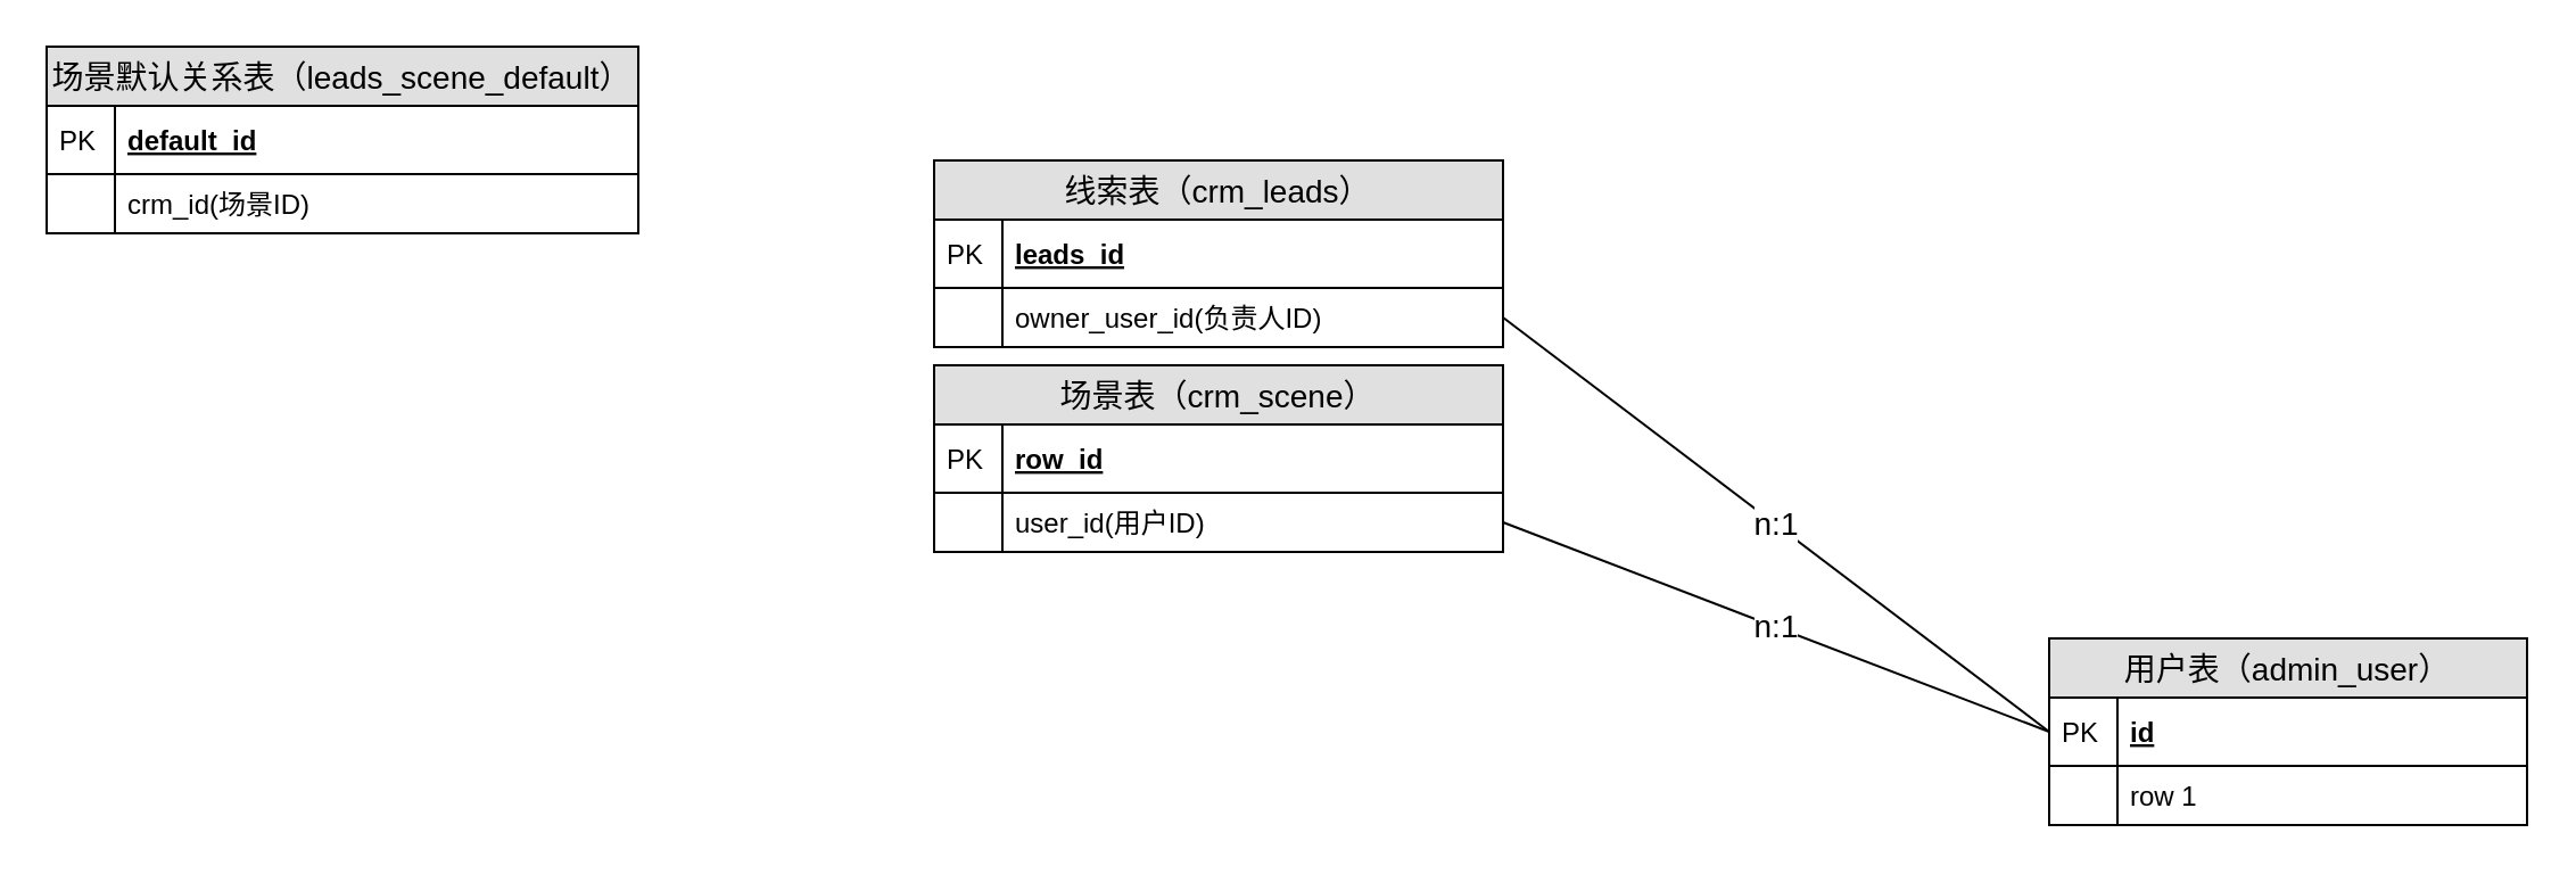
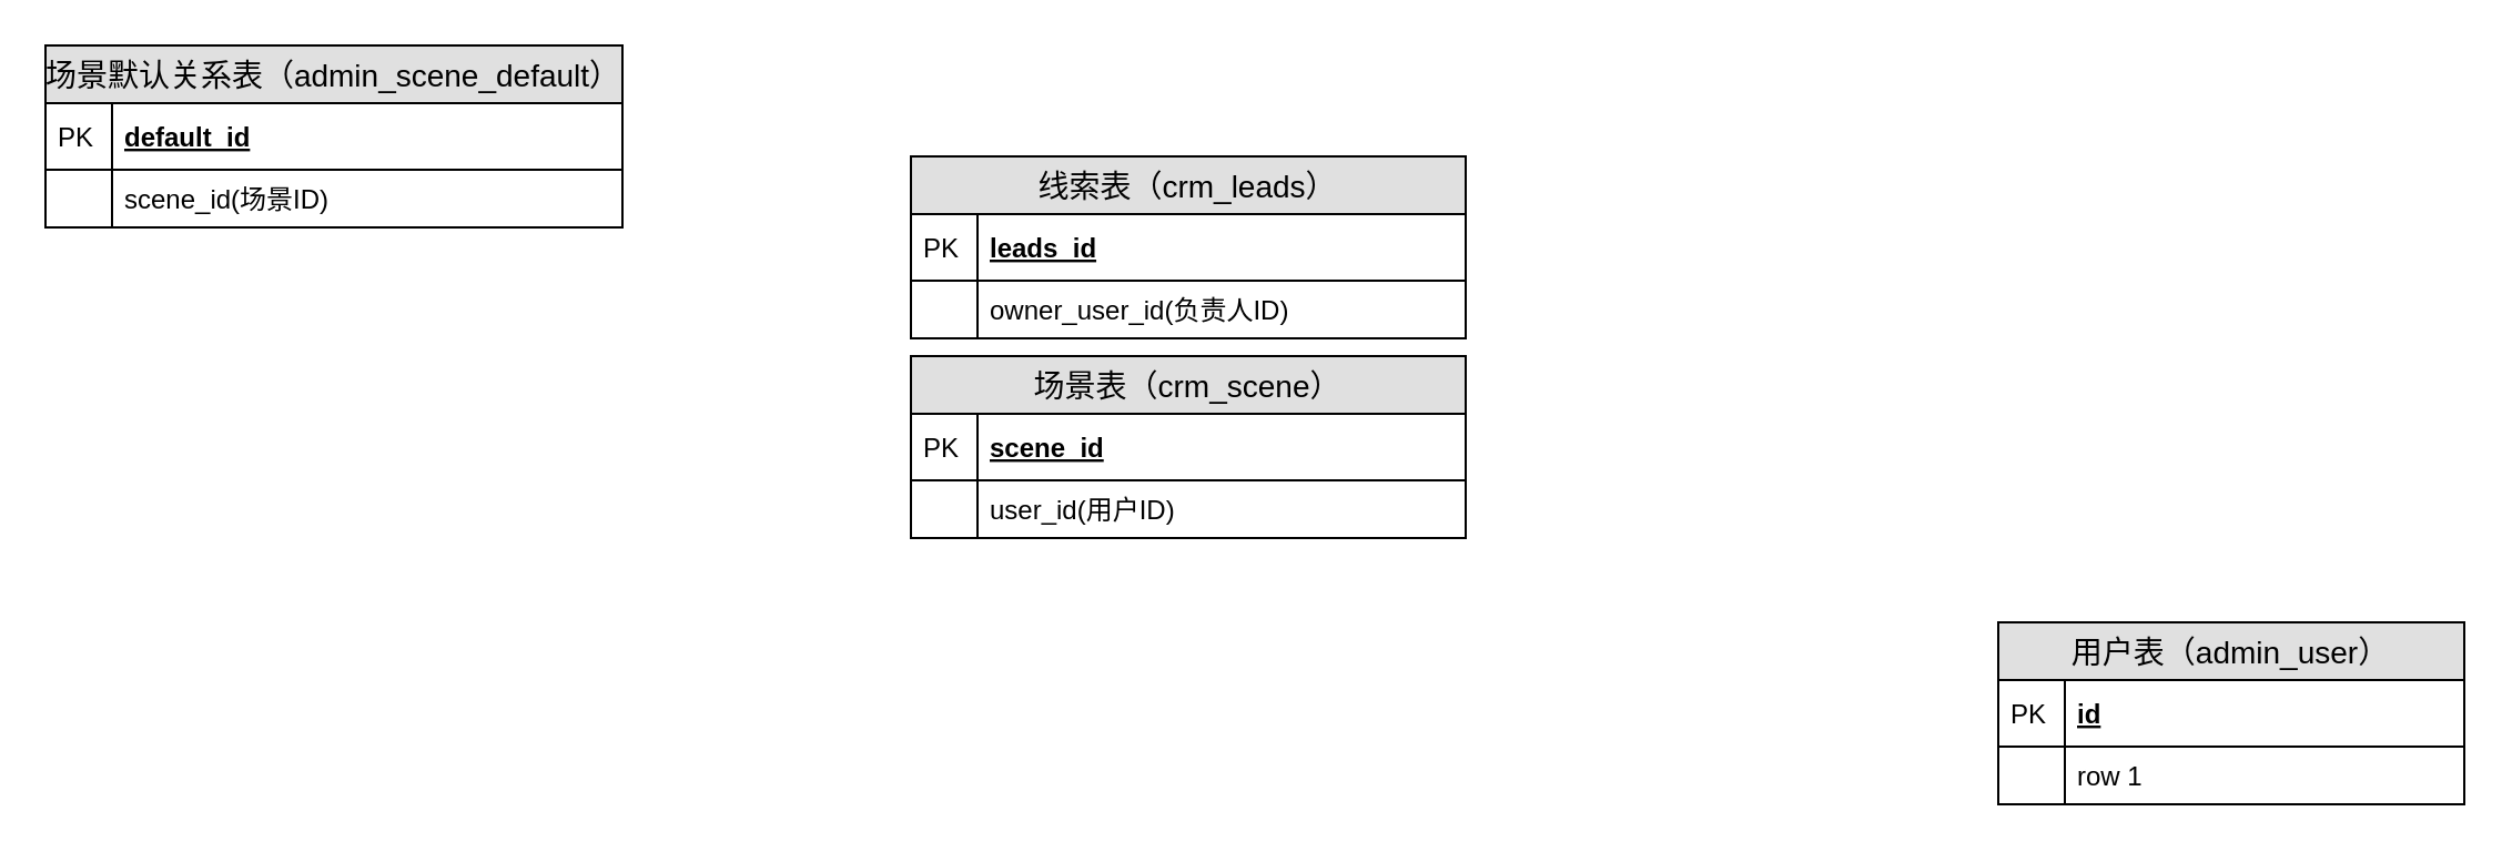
- <mxCell id="19" value="场景默认关系表（leads_scene_default）" style="swimlane;fontStyle=0;childLayout=stackLayout;horizontal=1;startSize=26;fillColor=#e0e0e0;horizontalStack=0;resizeParent=1;resizeParentMax=0;resizeLast=0;collapsible=1;marginBottom=0;swimlaneFillColor=#ffffff;align=center;fontSize=14;" parent="1" vertex="1"><mxGeometry x="20" y="20" width="260" height="82" as="geometry"><mxRectangle x="310" y="110" width="290" height="26" as="alternateBounds" /></mxGeometry></mxCell>
+ <mxCell id="19" value="场景默认关系表（admin_scene_default）" style="swimlane;fontStyle=0;childLayout=stackLayout;horizontal=1;startSize=26;fillColor=#e0e0e0;horizontalStack=0;resizeParent=1;resizeParentMax=0;resizeLast=0;collapsible=1;marginBottom=0;swimlaneFillColor=#ffffff;align=center;fontSize=14;" parent="1" vertex="1"><mxGeometry x="20" y="20" width="260" height="82" as="geometry"><mxRectangle x="310" y="110" width="290" height="26" as="alternateBounds" /></mxGeometry></mxCell>
- <mxCell id="22" value="crm_id(场景ID)" style="shape=partialRectangle;top=0;left=0;right=0;bottom=0;align=left;verticalAlign=top;fillColor=none;spacingLeft=34;spacingRight=4;overflow=hidden;rotatable=0;points=[[0,0.5],[1,0.5]];portConstraint=eastwest;dropTarget=0;fontSize=12;" parent="19" vertex="1"><mxGeometry y="56" width="260" height="26" as="geometry" /></mxCell>
+ <mxCell id="22" value="scene_id(场景ID)" style="shape=partialRectangle;top=0;left=0;right=0;bottom=0;align=left;verticalAlign=top;fillColor=none;spacingLeft=34;spacingRight=4;overflow=hidden;rotatable=0;points=[[0,0.5],[1,0.5]];portConstraint=eastwest;dropTarget=0;fontSize=12;" parent="19" vertex="1"><mxGeometry y="56" width="260" height="26" as="geometry" /></mxCell>
- <mxCell id="10" value="row_id" style="shape=partialRectangle;top=0;left=0;right=0;bottom=1;align=left;verticalAlign=middle;fillColor=none;spacingLeft=34;spacingRight=4;overflow=hidden;rotatable=0;points=[[0,0.5],[1,0.5]];portConstraint=eastwest;dropTarget=0;fontStyle=5;fontSize=12;" parent="9" vertex="1"><mxGeometry y="26" width="250" height="30" as="geometry" /></mxCell>
+ <mxCell id="10" value="scene_id" style="shape=partialRectangle;top=0;left=0;right=0;bottom=1;align=left;verticalAlign=middle;fillColor=none;spacingLeft=34;spacingRight=4;overflow=hidden;rotatable=0;points=[[0,0.5],[1,0.5]];portConstraint=eastwest;dropTarget=0;fontStyle=5;fontSize=12;" parent="9" vertex="1"><mxGeometry y="26" width="250" height="30" as="geometry" /></mxCell>
- <mxCell id="7" value="n:1" style="endArrow=none;html=1;rounded=0;fontSize=14;exitX=1;exitY=0.5;exitDx=0;exitDy=0;entryX=0;entryY=0.5;entryDx=0;entryDy=0;" parent="1" source="12" target="14" edge="1"><mxGeometry relative="1" as="geometry"><mxPoint x="580" y="420" as="sourcePoint" /><mxPoint x="790" y="400" as="targetPoint" /></mxGeometry></mxCell>
- <mxCell id="8" value="n:1" style="endArrow=none;html=1;rounded=0;fontSize=14;exitX=1;exitY=0.5;exitDx=0;exitDy=0;entryX=0;entryY=0.5;entryDx=0;entryDy=0;" parent="1" source="5" target="15" edge="1"><mxGeometry relative="1" as="geometry"><mxPoint x="720" y="190" as="sourcePoint" /><mxPoint x="880" y="190" as="targetPoint" /></mxGeometry></mxCell>
